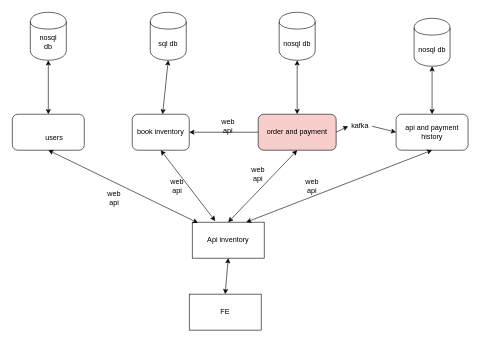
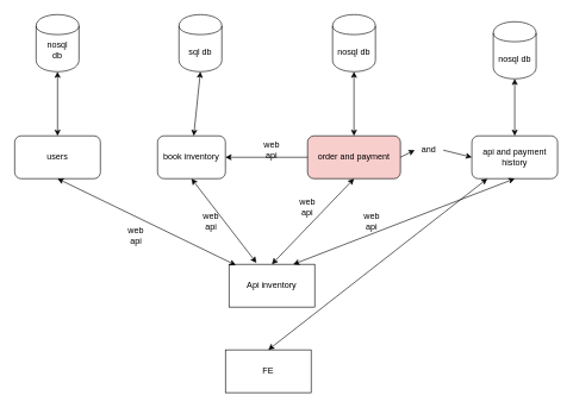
- <mxCell id="22" value="kafka" style="text;html=1;strokeColor=none;fillColor=none;align=center;verticalAlign=middle;whiteSpace=wrap;rounded=0;" vertex="1" parent="1"><mxGeometry x="580" y="200" width="40" height="20" as="geometry" /></mxCell>
+ <mxCell id="22" value="and" style="text;html=1;strokeColor=none;fillColor=none;align=center;verticalAlign=middle;whiteSpace=wrap;rounded=0;" vertex="1" parent="1"><mxGeometry x="580" y="200" width="40" height="20" as="geometry" /></mxCell>
- <mxCell id="3" value="users" style="text;html=1;strokeColor=none;fillColor=none;align=center;verticalAlign=middle;whiteSpace=wrap;rounded=0;" vertex="1" parent="1"><mxGeometry x="70" y="220" width="40" height="20" as="geometry" /></mxCell>
+ <mxCell id="3" value="users" style="text;html=1;strokeColor=none;fillColor=none;align=center;verticalAlign=middle;whiteSpace=wrap;rounded=0;" vertex="1" parent="1"><mxGeometry x="60" y="210" width="40" height="20" as="geometry" /></mxCell>
- <mxCell id="26" value="" style="endArrow=classic;startArrow=classic;html=1;exitX=0.5;exitY=0;exitDx=0;exitDy=0;entryX=0.5;entryY=1;entryDx=0;entryDy=0;" edge="1" parent="1" source="25" target="16"><mxGeometry width="50" height="50" relative="1" as="geometry"><mxPoint x="410" y="330" as="sourcePoint" /><mxPoint x="460" y="280" as="targetPoint" /></mxGeometry></mxCell>
+ <mxCell id="26" value="" style="endArrow=classic;startArrow=classic;html=1;exitX=0.5;exitY=0;exitDx=0;exitDy=0;" edge="1" parent="1" source="25" target="5"><mxGeometry width="50" height="50" relative="1" as="geometry"><mxPoint x="410" y="330" as="sourcePoint" /><mxPoint x="460" y="280" as="targetPoint" /></mxGeometry></mxCell>
